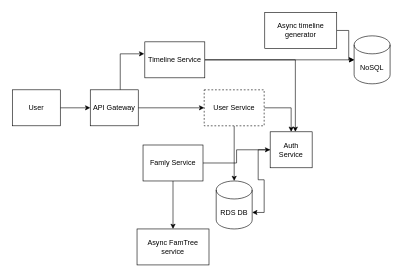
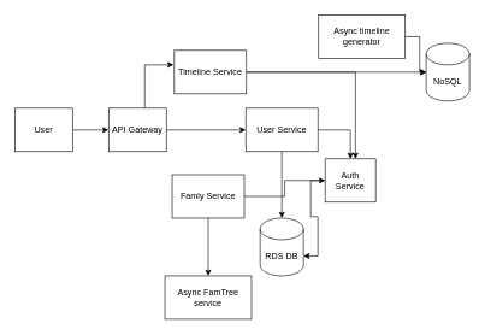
- <mxCell id="9" value="User Service" style="whiteSpace=wrap;html=1;rounded=0;dashed=1;" vertex="1" parent="1"><mxGeometry x="340" y="149" width="100" height="60" as="geometry" /></mxCell>
+ <mxCell id="9" value="User Service" style="whiteSpace=wrap;html=1;rounded=0;" vertex="1" parent="1"><mxGeometry x="340" y="149" width="100" height="60" as="geometry" /></mxCell>
